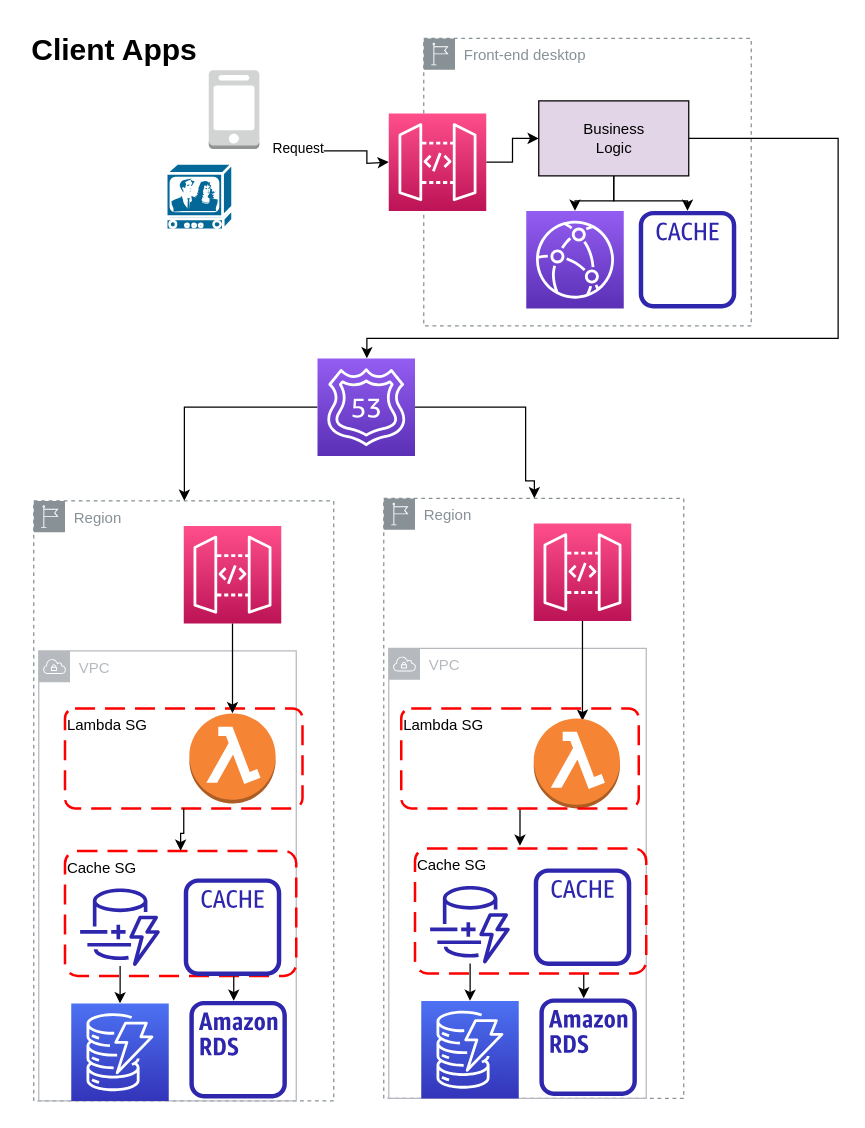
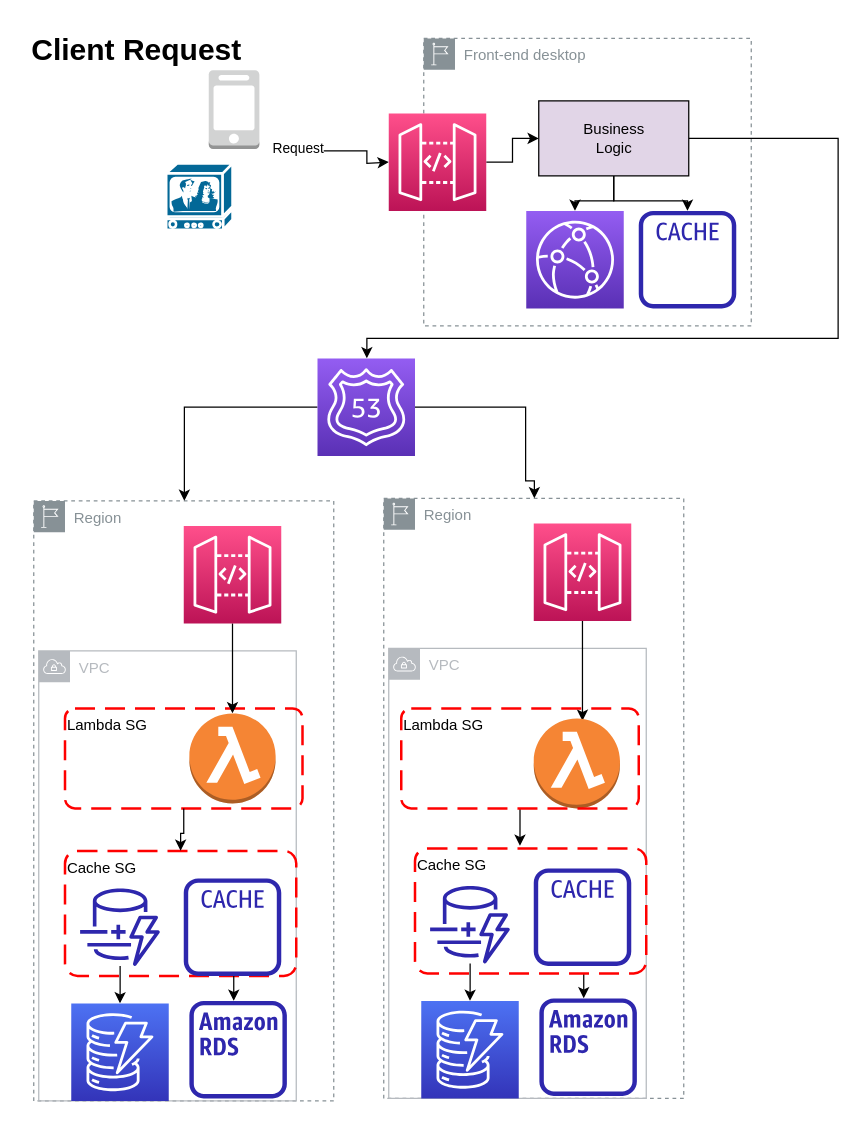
- <mxCell id="32" value="&lt;h1&gt;Client Apps&lt;/h1&gt;" style="text;html=1;strokeColor=none;fillColor=none;spacing=5;spacingTop=-20;whiteSpace=wrap;overflow=hidden;rounded=0;" parent="1" vertex="1"><mxGeometry x="20" y="20" width="200" height="168.5" as="geometry" /></mxCell>
+ <mxCell id="32" value="&lt;h1&gt;Client Request&lt;/h1&gt;" style="text;html=1;strokeColor=none;fillColor=none;spacing=5;spacingTop=-20;whiteSpace=wrap;overflow=hidden;rounded=0;" parent="1" vertex="1"><mxGeometry x="20" y="20" width="200" height="168.5" as="geometry" /></mxCell>
